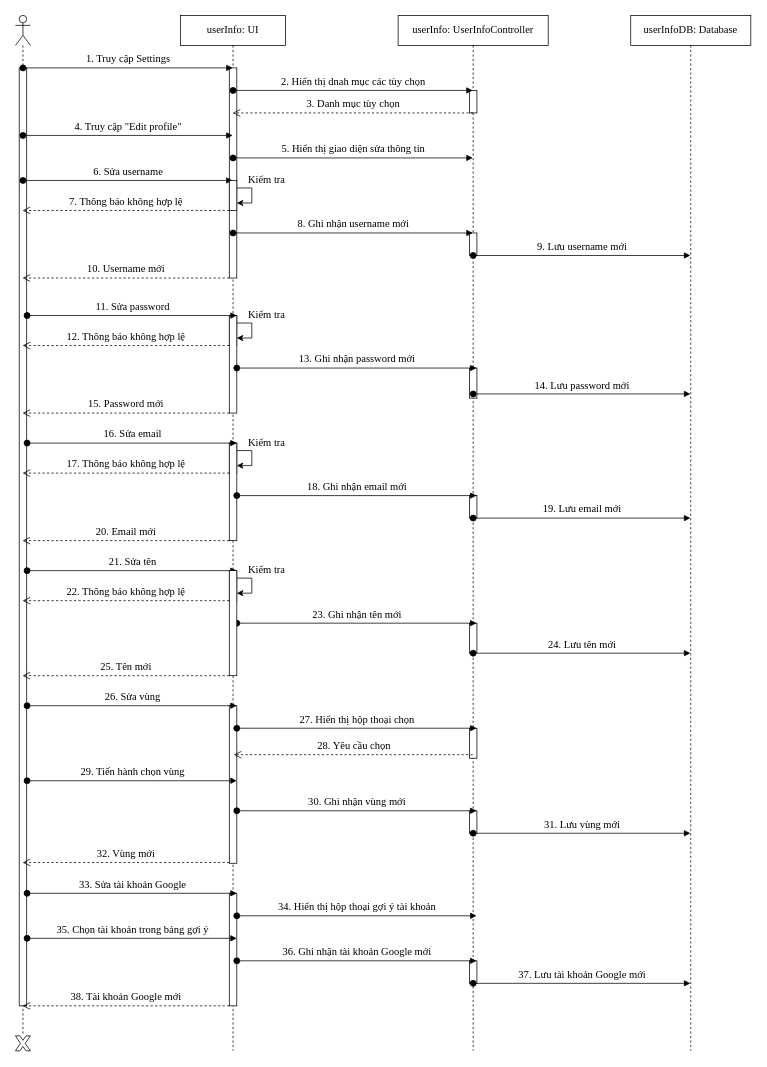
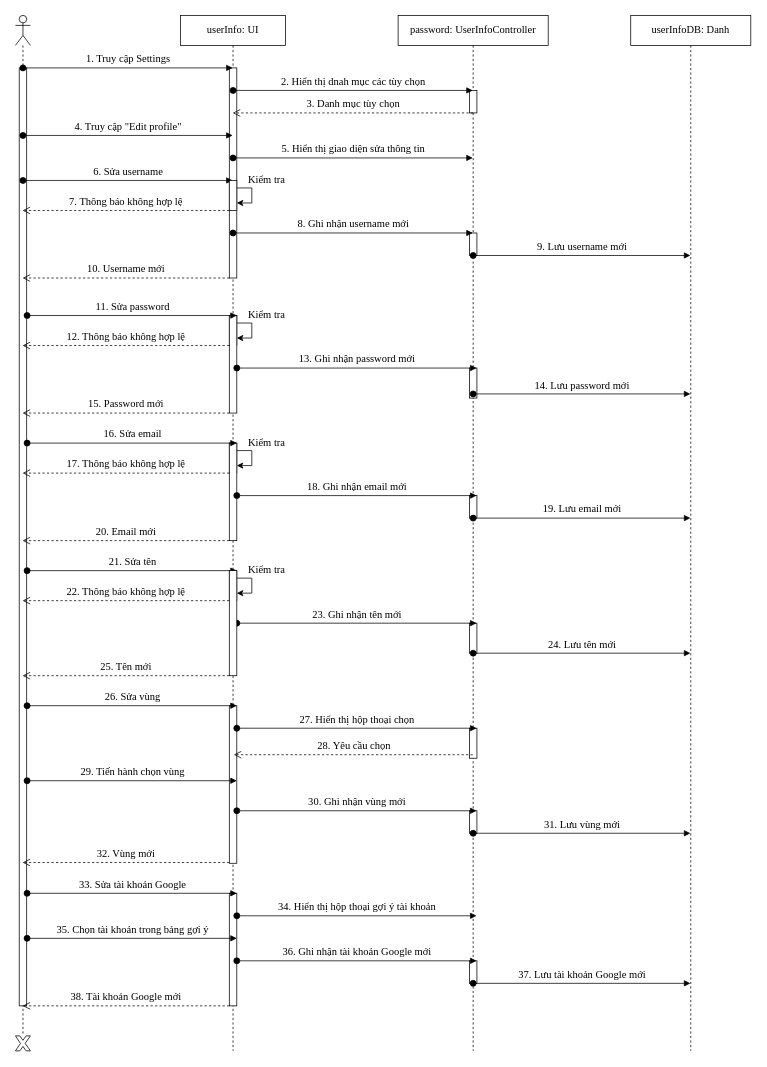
- <mxCell id="16" value="userInfo: UserInfoController" style="shape=umlLifeline;perimeter=lifelinePerimeter;whiteSpace=wrap;html=1;container=1;collapsible=0;recursiveResize=0;outlineConnect=0;fontFamily=Verdana;fontSize=14;" vertex="1" parent="1"><mxGeometry x="530" y="20" width="200" height="1380" as="geometry" /></mxCell>
+ <mxCell id="16" value="password: UserInfoController" style="shape=umlLifeline;perimeter=lifelinePerimeter;whiteSpace=wrap;html=1;container=1;collapsible=0;recursiveResize=0;outlineConnect=0;fontFamily=Verdana;fontSize=14;" vertex="1" parent="1"><mxGeometry x="530" y="20" width="200" height="1380" as="geometry" /></mxCell>
- <mxCell id="25" value="userInfoDB: Database" style="shape=umlLifeline;perimeter=lifelinePerimeter;whiteSpace=wrap;html=1;container=1;collapsible=0;recursiveResize=0;outlineConnect=0;fontFamily=Verdana;fontSize=14;" vertex="1" parent="1"><mxGeometry x="840" y="20" width="160" height="1380" as="geometry" /></mxCell>
+ <mxCell id="25" value="userInfoDB: Danh" style="shape=umlLifeline;perimeter=lifelinePerimeter;whiteSpace=wrap;html=1;container=1;collapsible=0;recursiveResize=0;outlineConnect=0;fontFamily=Verdana;fontSize=14;" vertex="1" parent="1"><mxGeometry x="840" y="20" width="160" height="1380" as="geometry" /></mxCell>
